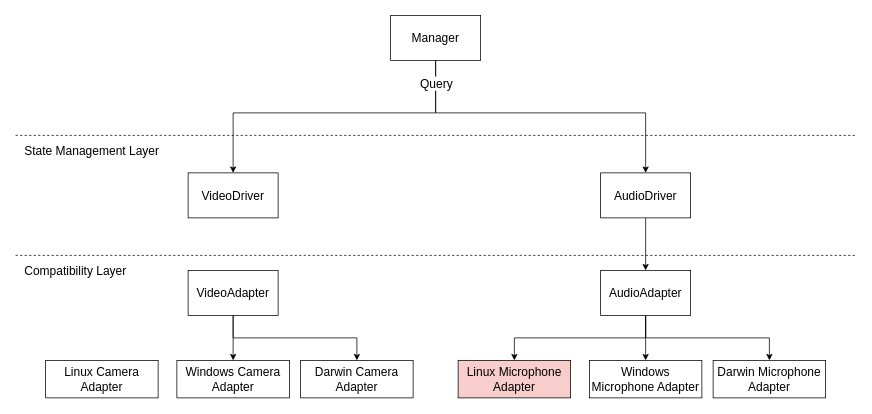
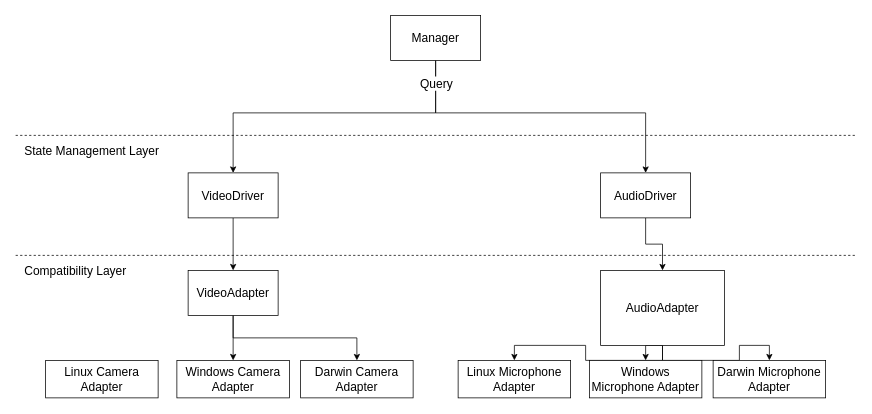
+ <mxCell id="6" style="edgeStyle=orthogonalEdgeStyle;rounded=0;orthogonalLoop=1;jettySize=auto;html=1;exitX=0.5;exitY=1;exitDx=0;exitDy=0;entryX=0.5;entryY=0;entryDx=0;entryDy=0;fontSize=16;fontColor=#EA6B66;" edge="1" parent="1" source="7" target="10"><mxGeometry relative="1" as="geometry" /></mxCell>
- <mxCell id="19" value="&lt;font color=&quot;#000000&quot;&gt;AudioAdapter&lt;/font&gt;" style="rounded=0;whiteSpace=wrap;html=1;fontSize=16;fontColor=#EA6B66;" vertex="1" parent="1"><mxGeometry x="800" y="360" width="120" height="60" as="geometry" /></mxCell>
+ <mxCell id="19" value="&lt;font color=&quot;#000000&quot;&gt;AudioAdapter&lt;/font&gt;" style="rounded=0;whiteSpace=wrap;html=1;fontSize=16;fontColor=#EA6B66;" vertex="1" parent="1"><mxGeometry x="800" y="360" width="165" height="100" as="geometry" /></mxCell>
- <mxCell id="20" value="&lt;font color=&quot;#000000&quot;&gt;Linux Microphone Adapter&lt;/font&gt;" style="rounded=0;whiteSpace=wrap;html=1;fontSize=16;fontColor=#EA6B66;fillColor=#f8cecc;" vertex="1" parent="1"><mxGeometry x="610" y="480" width="150" height="50" as="geometry" /></mxCell>
+ <mxCell id="20" value="&lt;font color=&quot;#000000&quot;&gt;Linux Microphone Adapter&lt;/font&gt;" style="rounded=0;whiteSpace=wrap;html=1;fontSize=16;fontColor=#EA6B66;" vertex="1" parent="1"><mxGeometry x="610" y="480" width="150" height="50" as="geometry" /></mxCell>
